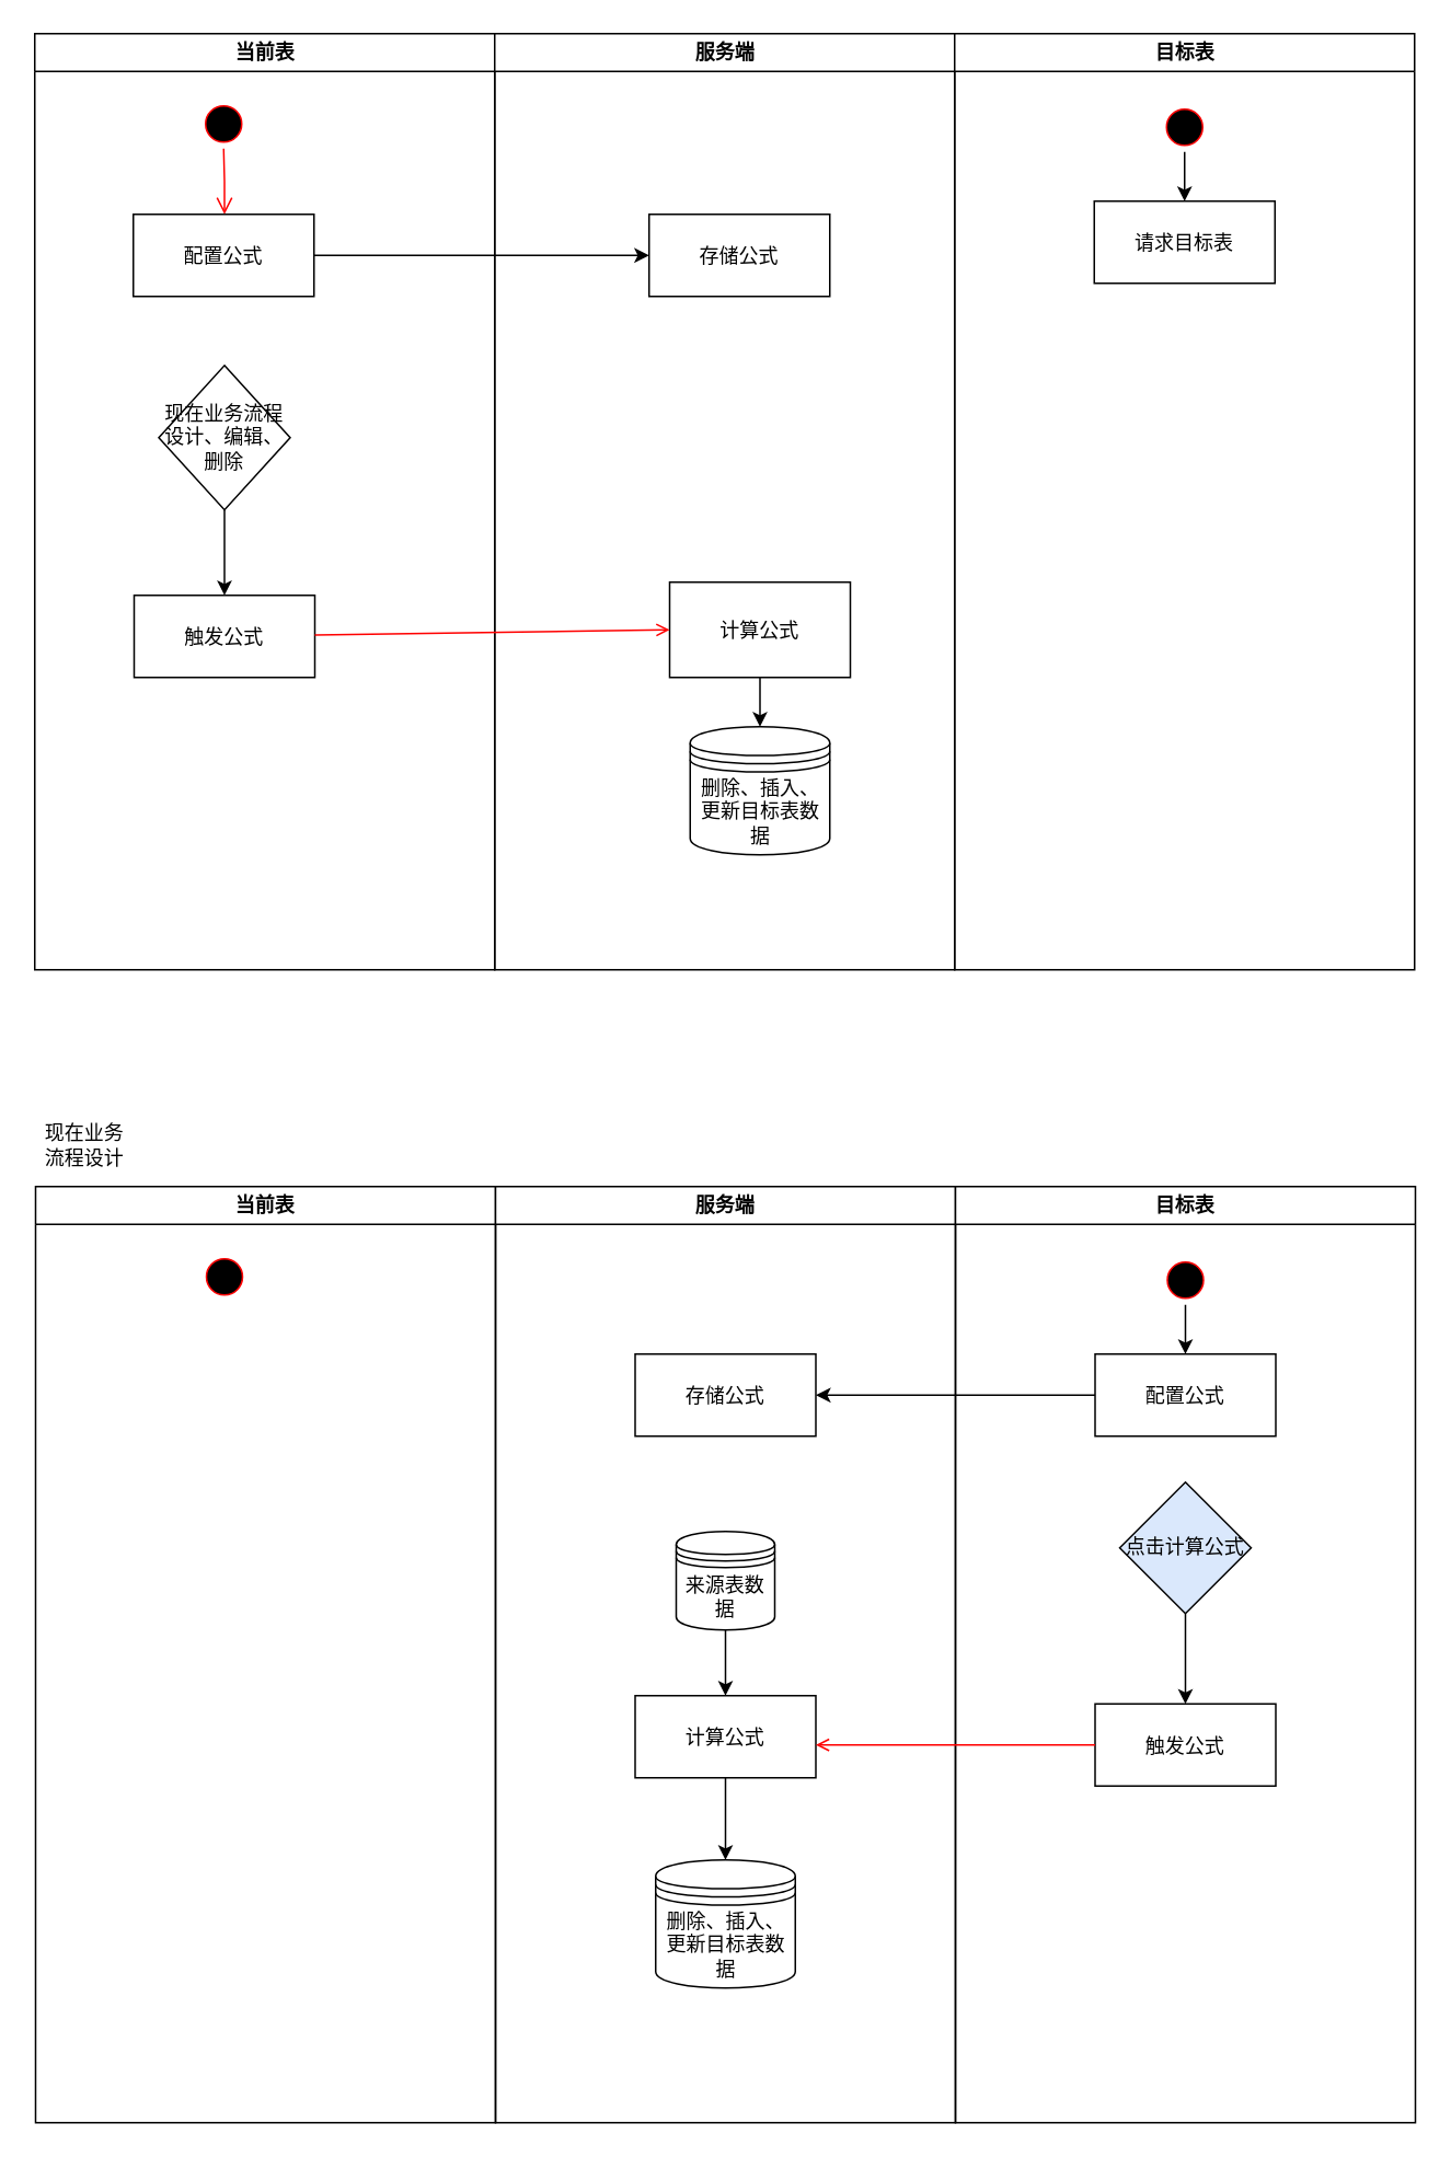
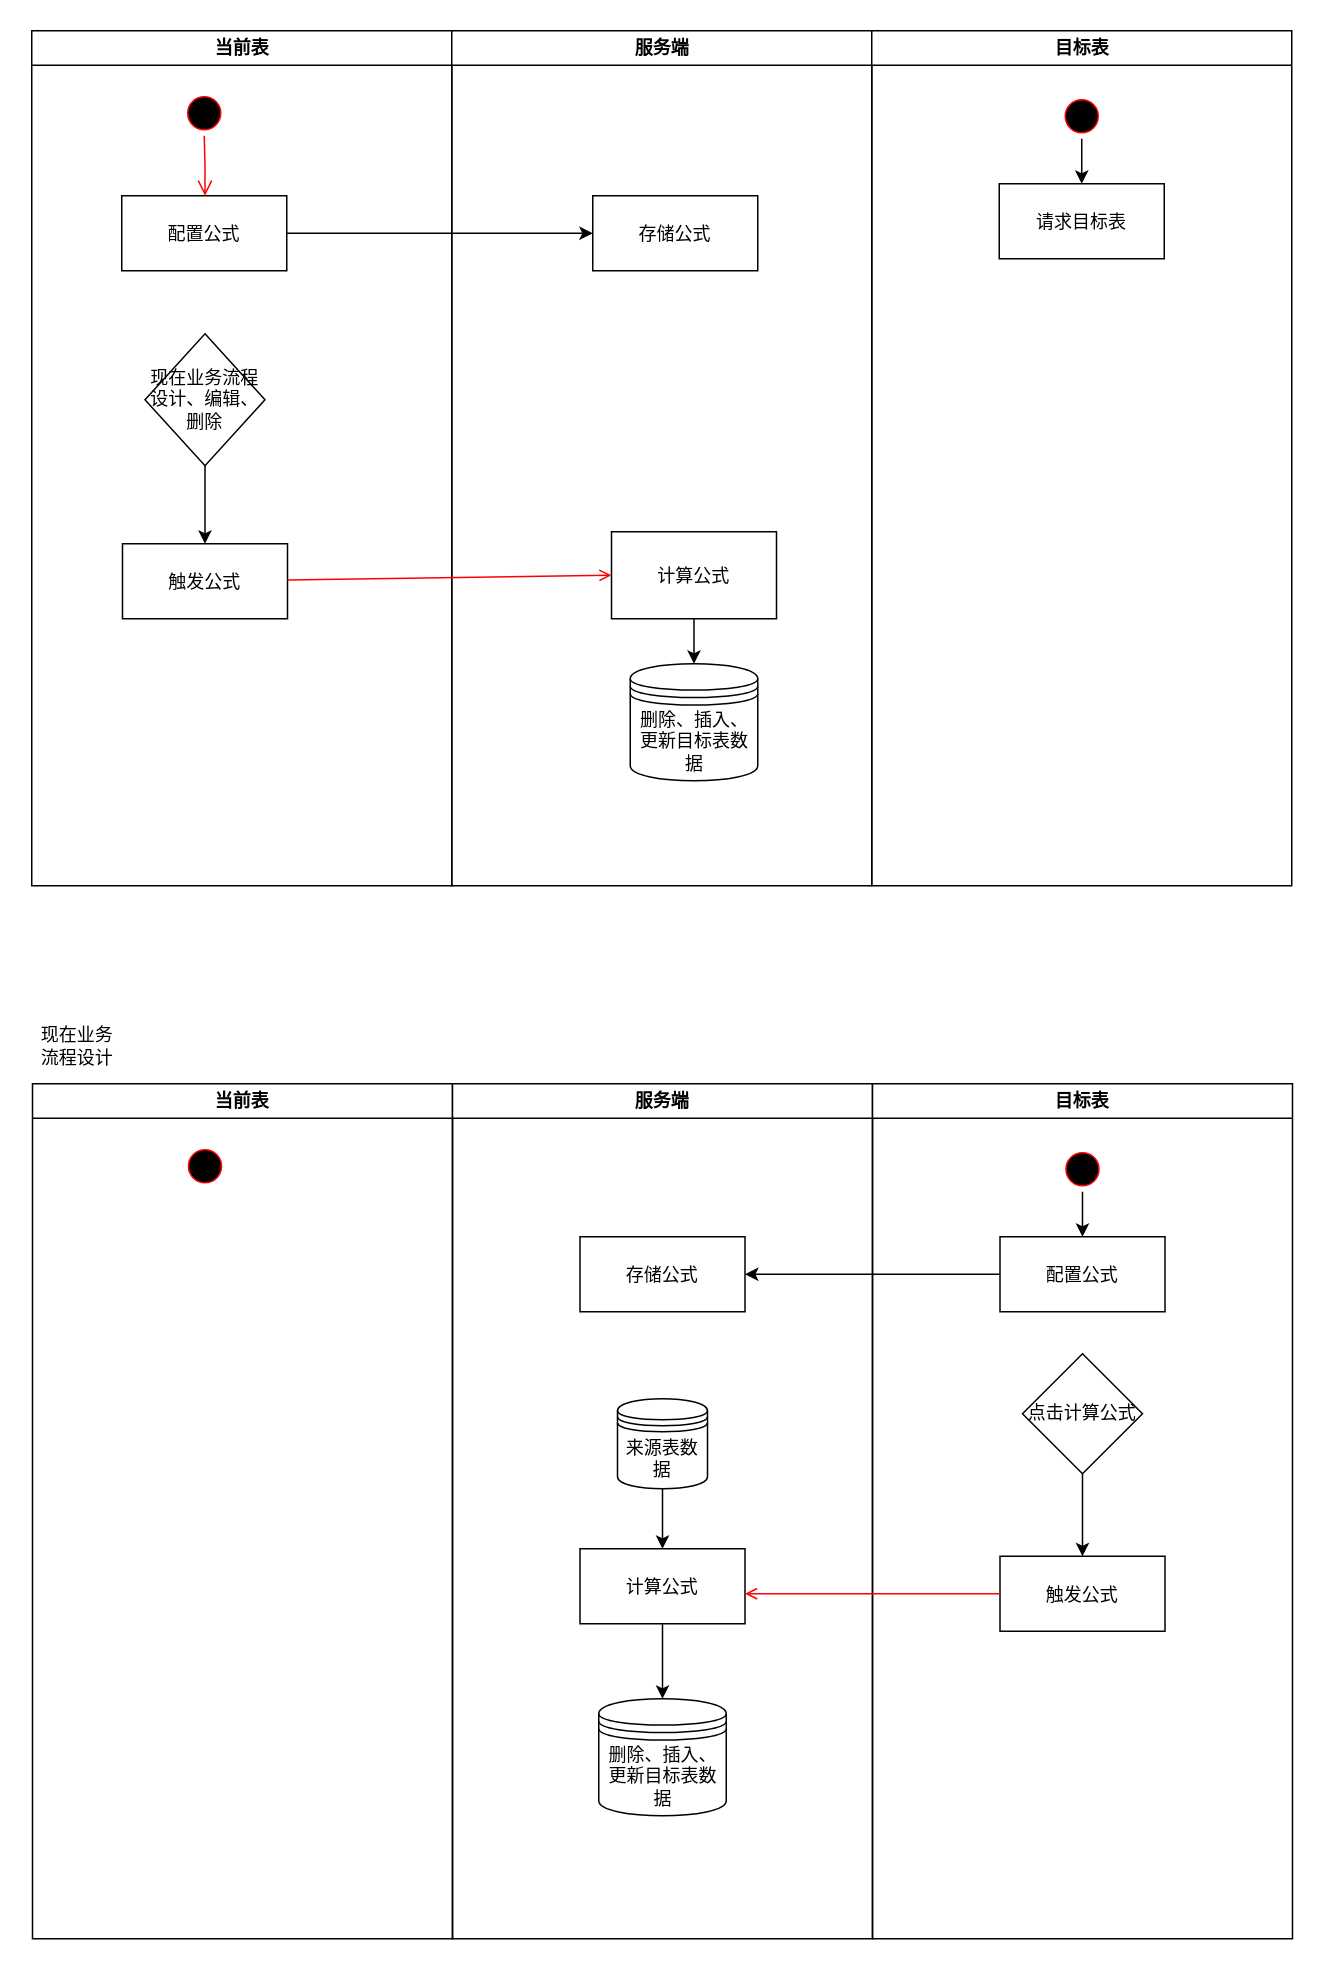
- <mxCell id="35" value="点击计算公式" style="rhombus;whiteSpace=wrap;html=1;fillColor=#dae8fc;" vertex="1" parent="29"><mxGeometry x="100" y="180" width="80" height="80" as="geometry" /></mxCell>
+ <mxCell id="35" value="点击计算公式" style="rhombus;whiteSpace=wrap;html=1;" vertex="1" parent="29"><mxGeometry x="100" y="180" width="80" height="80" as="geometry" /></mxCell>
